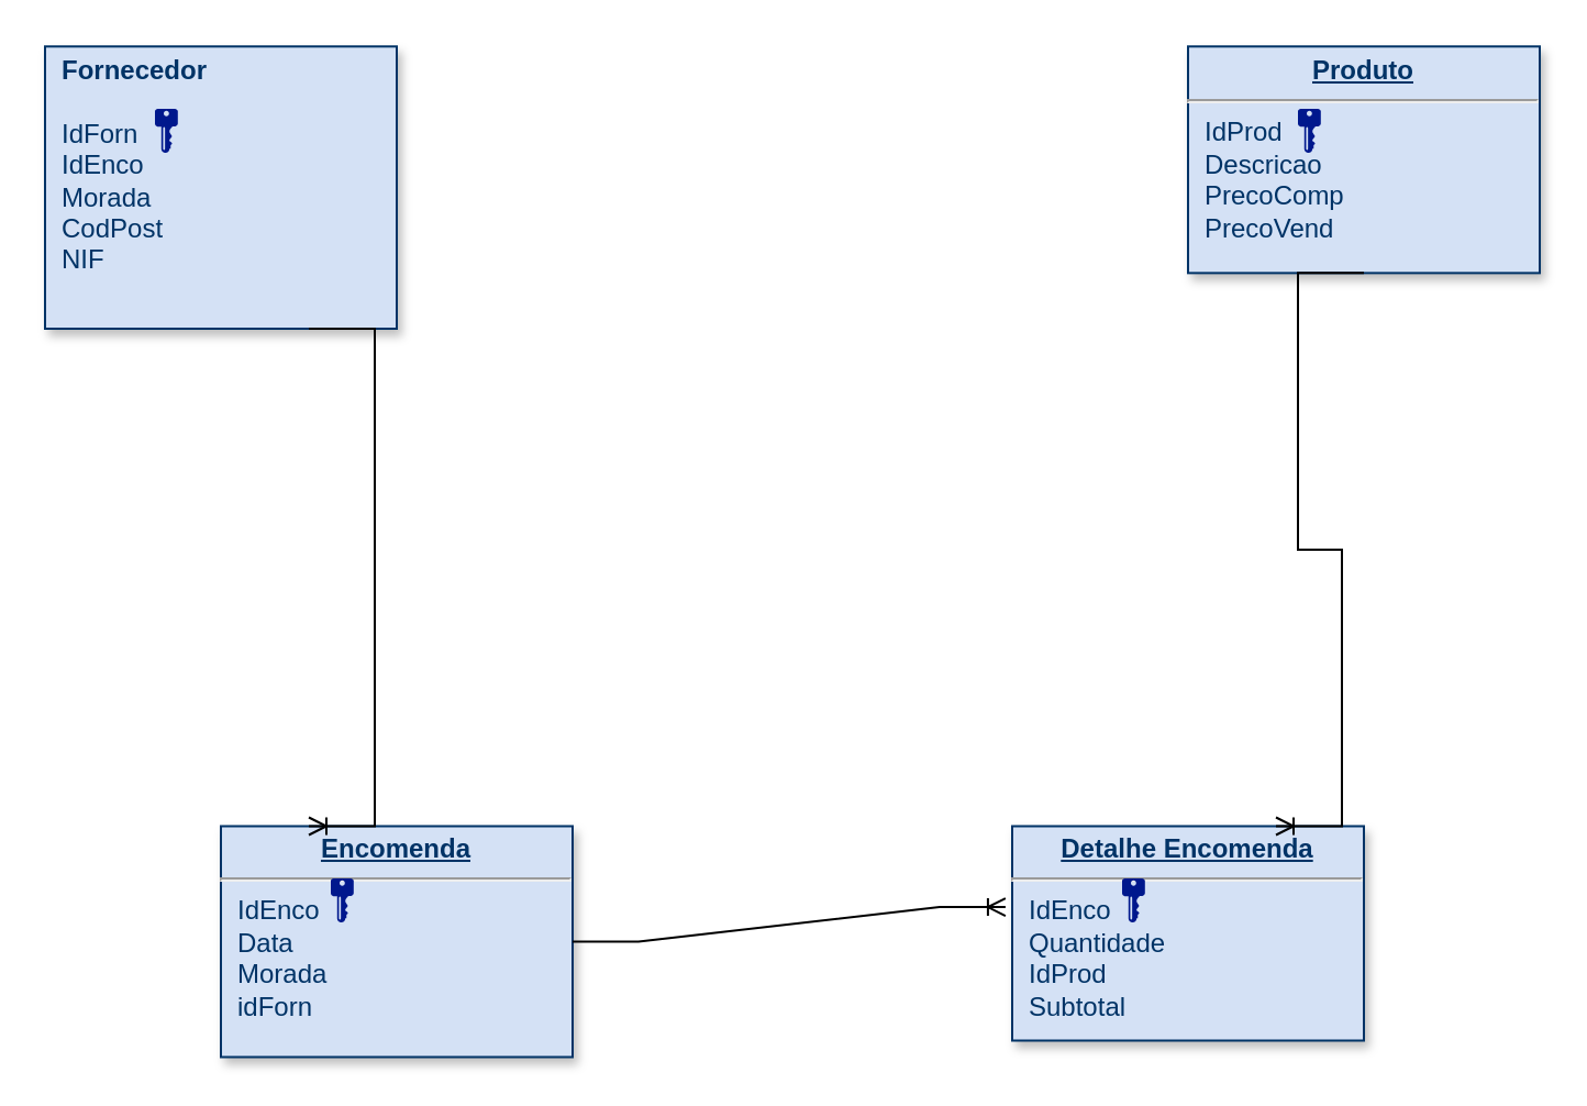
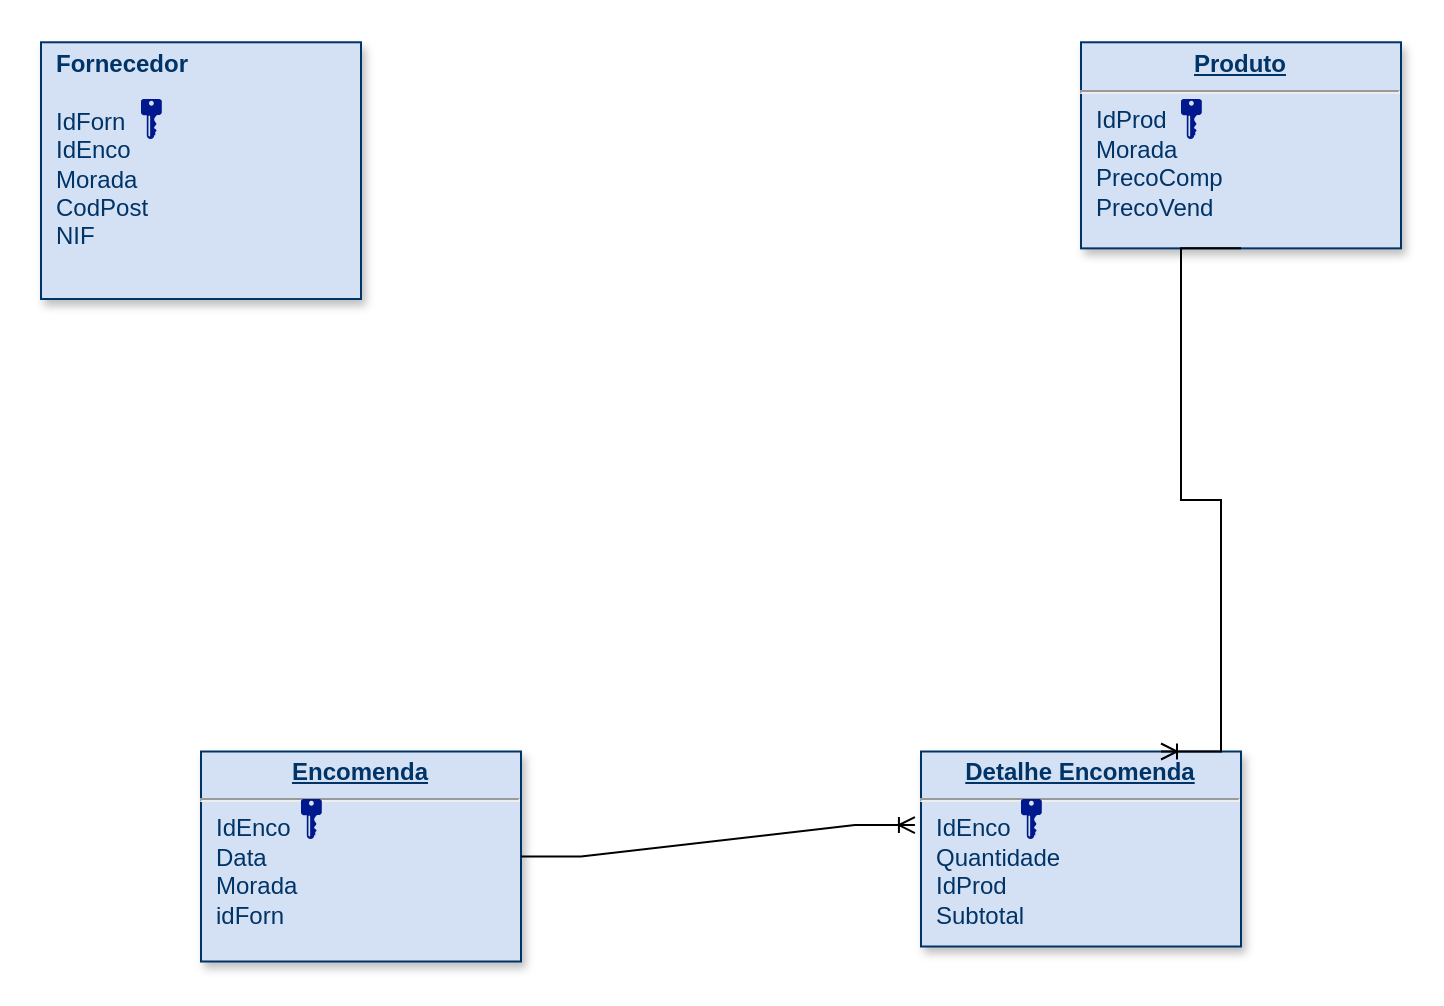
- <mxCell id="4" value="&lt;p style=&quot;margin: 0px; margin-top: 4px; text-align: center; text-decoration: underline;&quot;&gt;&lt;b&gt;Produto&lt;/b&gt;&lt;/p&gt;&lt;hr&gt;&lt;p style=&quot;margin: 0px; margin-left: 8px;&quot;&gt;IdProd&lt;/p&gt;&lt;p style=&quot;margin: 0px; margin-left: 8px;&quot;&gt;Descricao&lt;/p&gt;&lt;p style=&quot;margin: 0px; margin-left: 8px;&quot;&gt;PrecoComp&lt;/p&gt;&lt;p style=&quot;margin: 0px; margin-left: 8px;&quot;&gt;PrecoVend&lt;/p&gt;&lt;p style=&quot;margin: 0px; margin-left: 8px;&quot;&gt;&lt;br&gt;&lt;/p&gt;" style="verticalAlign=top;align=left;overflow=fill;fontSize=12;fontFamily=Helvetica;html=1;strokeColor=#003366;shadow=1;fillColor=#D4E1F5;fontColor=#003366" parent="1" vertex="1"><mxGeometry x="540" y="20.64" width="160" height="103.04" as="geometry" /></mxCell>
+ <mxCell id="4" value="&lt;p style=&quot;margin: 0px; margin-top: 4px; text-align: center; text-decoration: underline;&quot;&gt;&lt;b&gt;Produto&lt;/b&gt;&lt;/p&gt;&lt;hr&gt;&lt;p style=&quot;margin: 0px; margin-left: 8px;&quot;&gt;IdProd&lt;/p&gt;&lt;p style=&quot;margin: 0px; margin-left: 8px;&quot;&gt;Morada&lt;/p&gt;&lt;p style=&quot;margin: 0px; margin-left: 8px;&quot;&gt;PrecoComp&lt;/p&gt;&lt;p style=&quot;margin: 0px; margin-left: 8px;&quot;&gt;PrecoVend&lt;/p&gt;&lt;p style=&quot;margin: 0px; margin-left: 8px;&quot;&gt;&lt;br&gt;&lt;/p&gt;" style="verticalAlign=top;align=left;overflow=fill;fontSize=12;fontFamily=Helvetica;html=1;strokeColor=#003366;shadow=1;fillColor=#D4E1F5;fontColor=#003366" parent="1" vertex="1"><mxGeometry x="540" y="20.64" width="160" height="103.04" as="geometry" /></mxCell>
- <mxCell id="12" value="" style="edgeStyle=entityRelationEdgeStyle;fontSize=12;html=1;endArrow=ERoneToMany;rounded=0;exitX=0.75;exitY=1;exitDx=0;exitDy=0;entryX=0.25;entryY=0;entryDx=0;entryDy=0;" edge="1" parent="1" source="5" target="3"><mxGeometry width="100" height="100" relative="1" as="geometry"><mxPoint x="70" y="209" as="sourcePoint" /><mxPoint x="30" y="460" as="targetPoint" /></mxGeometry></mxCell>
